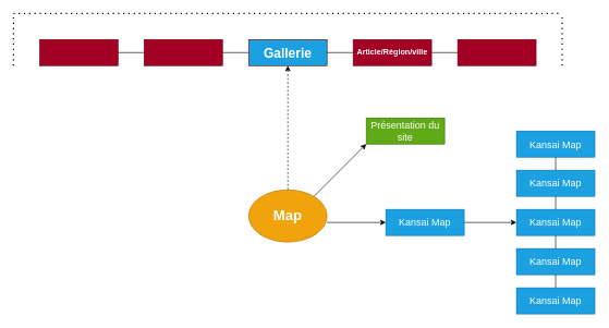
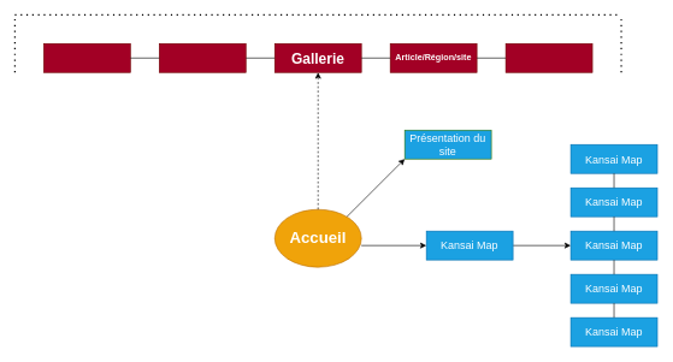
- <mxCell id="4" value="&lt;b&gt;&lt;font style=&quot;font-size: 20px&quot;&gt;Gallerie&lt;/font&gt;&lt;/b&gt;" style="rounded=0;whiteSpace=wrap;html=1;fillColor=#1ba1e2;strokeColor=#6F0000;fontColor=#ffffff;" parent="1" vertex="1"><mxGeometry x="380" y="60" width="120" height="40" as="geometry" /></mxCell>
+ <mxCell id="4" value="&lt;b&gt;&lt;font style=&quot;font-size: 20px&quot;&gt;Gallerie&lt;/font&gt;&lt;/b&gt;" style="rounded=0;whiteSpace=wrap;html=1;fillColor=#a20025;strokeColor=#6F0000;fontColor=#ffffff;" parent="1" vertex="1"><mxGeometry x="380" y="60" width="120" height="40" as="geometry" /></mxCell>
- <mxCell id="5" value="&lt;b style=&quot;font-size: 12px;&quot;&gt;&lt;font style=&quot;font-size: 12px;&quot;&gt;Article/Région/ville&lt;/font&gt;&lt;/b&gt;" style="rounded=0;whiteSpace=wrap;html=1;fillColor=#a20025;strokeColor=#6F0000;fontColor=#ffffff;fontSize=12;" parent="1" vertex="1"><mxGeometry x="540" y="60" width="120" height="40" as="geometry" /></mxCell>
+ <mxCell id="5" value="&lt;b style=&quot;font-size: 12px;&quot;&gt;&lt;font style=&quot;font-size: 12px;&quot;&gt;Article/Région/site&lt;/font&gt;&lt;/b&gt;" style="rounded=0;whiteSpace=wrap;html=1;fillColor=#a20025;strokeColor=#6F0000;fontColor=#ffffff;fontSize=12;" parent="1" vertex="1"><mxGeometry x="540" y="60" width="120" height="40" as="geometry" /></mxCell>
- <mxCell id="17" value="Présentation du site" style="rounded=0;whiteSpace=wrap;html=1;fontSize=15;fillColor=#60a917;strokeColor=#2D7600;fontColor=#ffffff;" vertex="1" parent="1"><mxGeometry x="560" y="180" width="120" height="40" as="geometry" /></mxCell>
+ <mxCell id="17" value="Présentation du site" style="rounded=0;whiteSpace=wrap;html=1;fontSize=15;fillColor=#1ba1e2;strokeColor=#2D7600;fontColor=#ffffff;" vertex="1" parent="1"><mxGeometry x="560" y="180" width="120" height="40" as="geometry" /></mxCell>
- <mxCell id="2" value="&lt;b&gt;&lt;font style=&quot;font-size: 22px&quot;&gt;Map&lt;/font&gt;&lt;/b&gt;" style="ellipse;whiteSpace=wrap;html=1;fillColor=#f0a30a;strokeColor=#BD7000;fontColor=#ffffff;" parent="1" vertex="1"><mxGeometry x="380" y="290" width="120" height="80" as="geometry" /></mxCell>
+ <mxCell id="2" value="&lt;b&gt;&lt;font style=&quot;font-size: 22px&quot;&gt;Accueil&lt;/font&gt;&lt;/b&gt;" style="ellipse;whiteSpace=wrap;html=1;fillColor=#f0a30a;strokeColor=#BD7000;fontColor=#ffffff;" parent="1" vertex="1"><mxGeometry x="380" y="290" width="120" height="80" as="geometry" /></mxCell>
